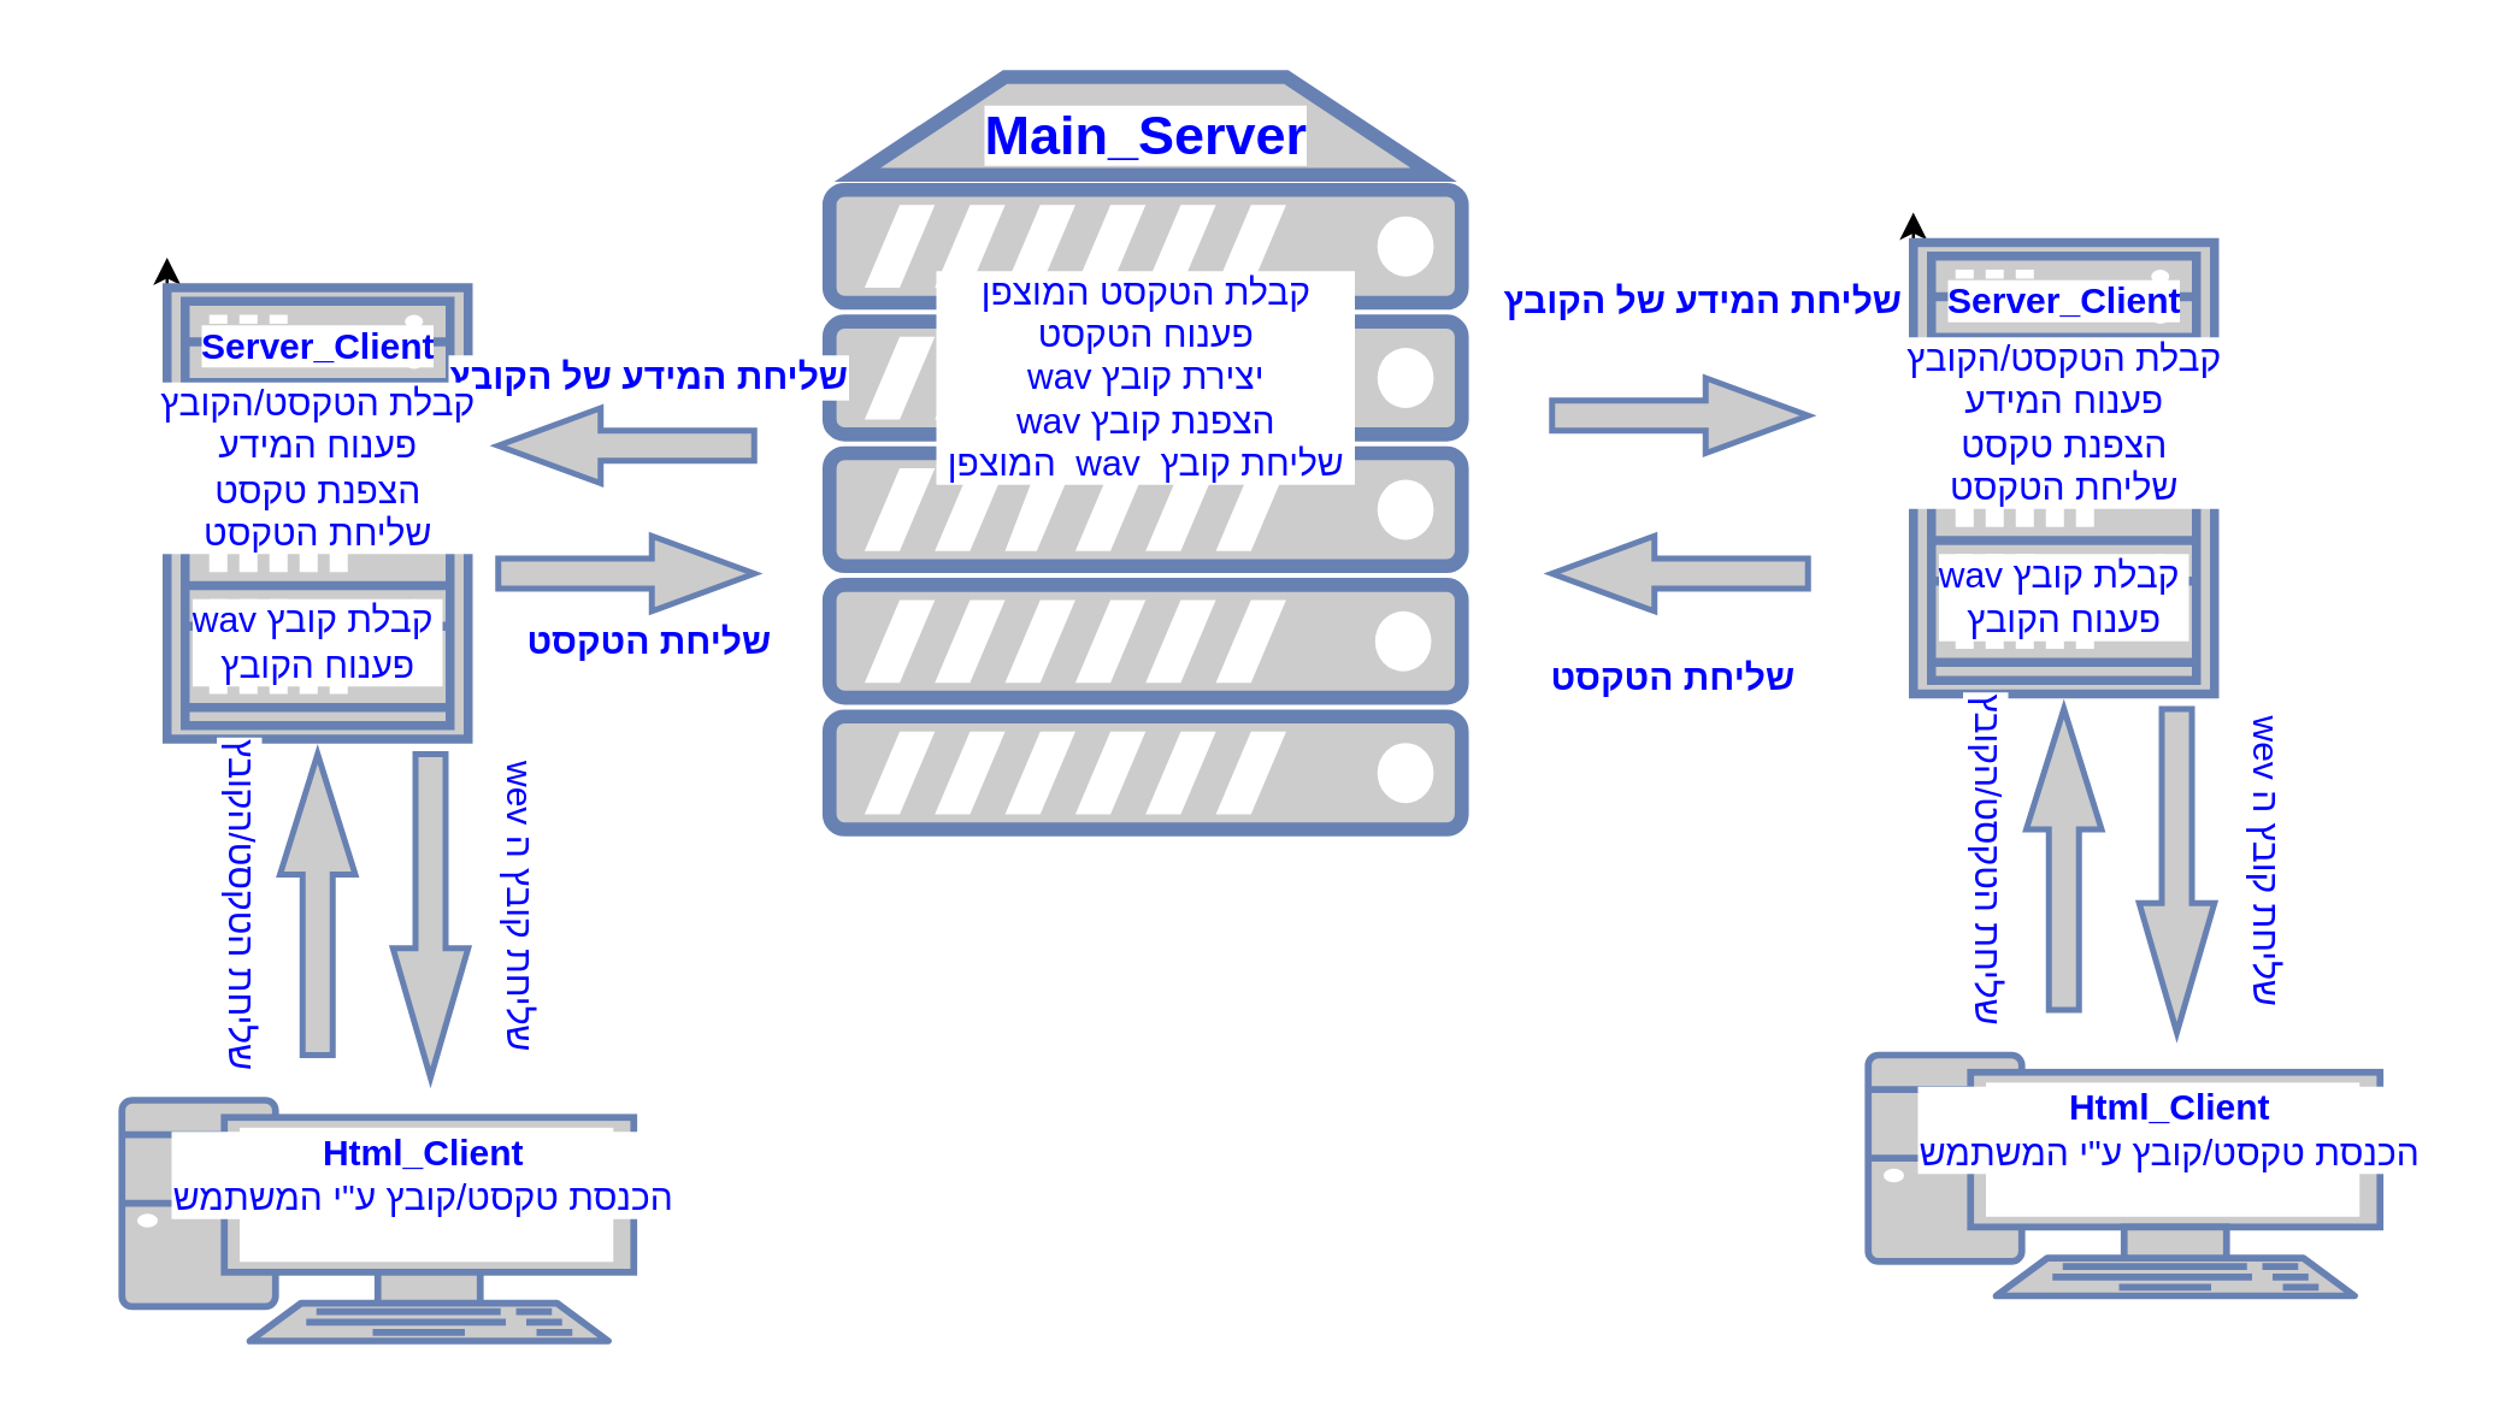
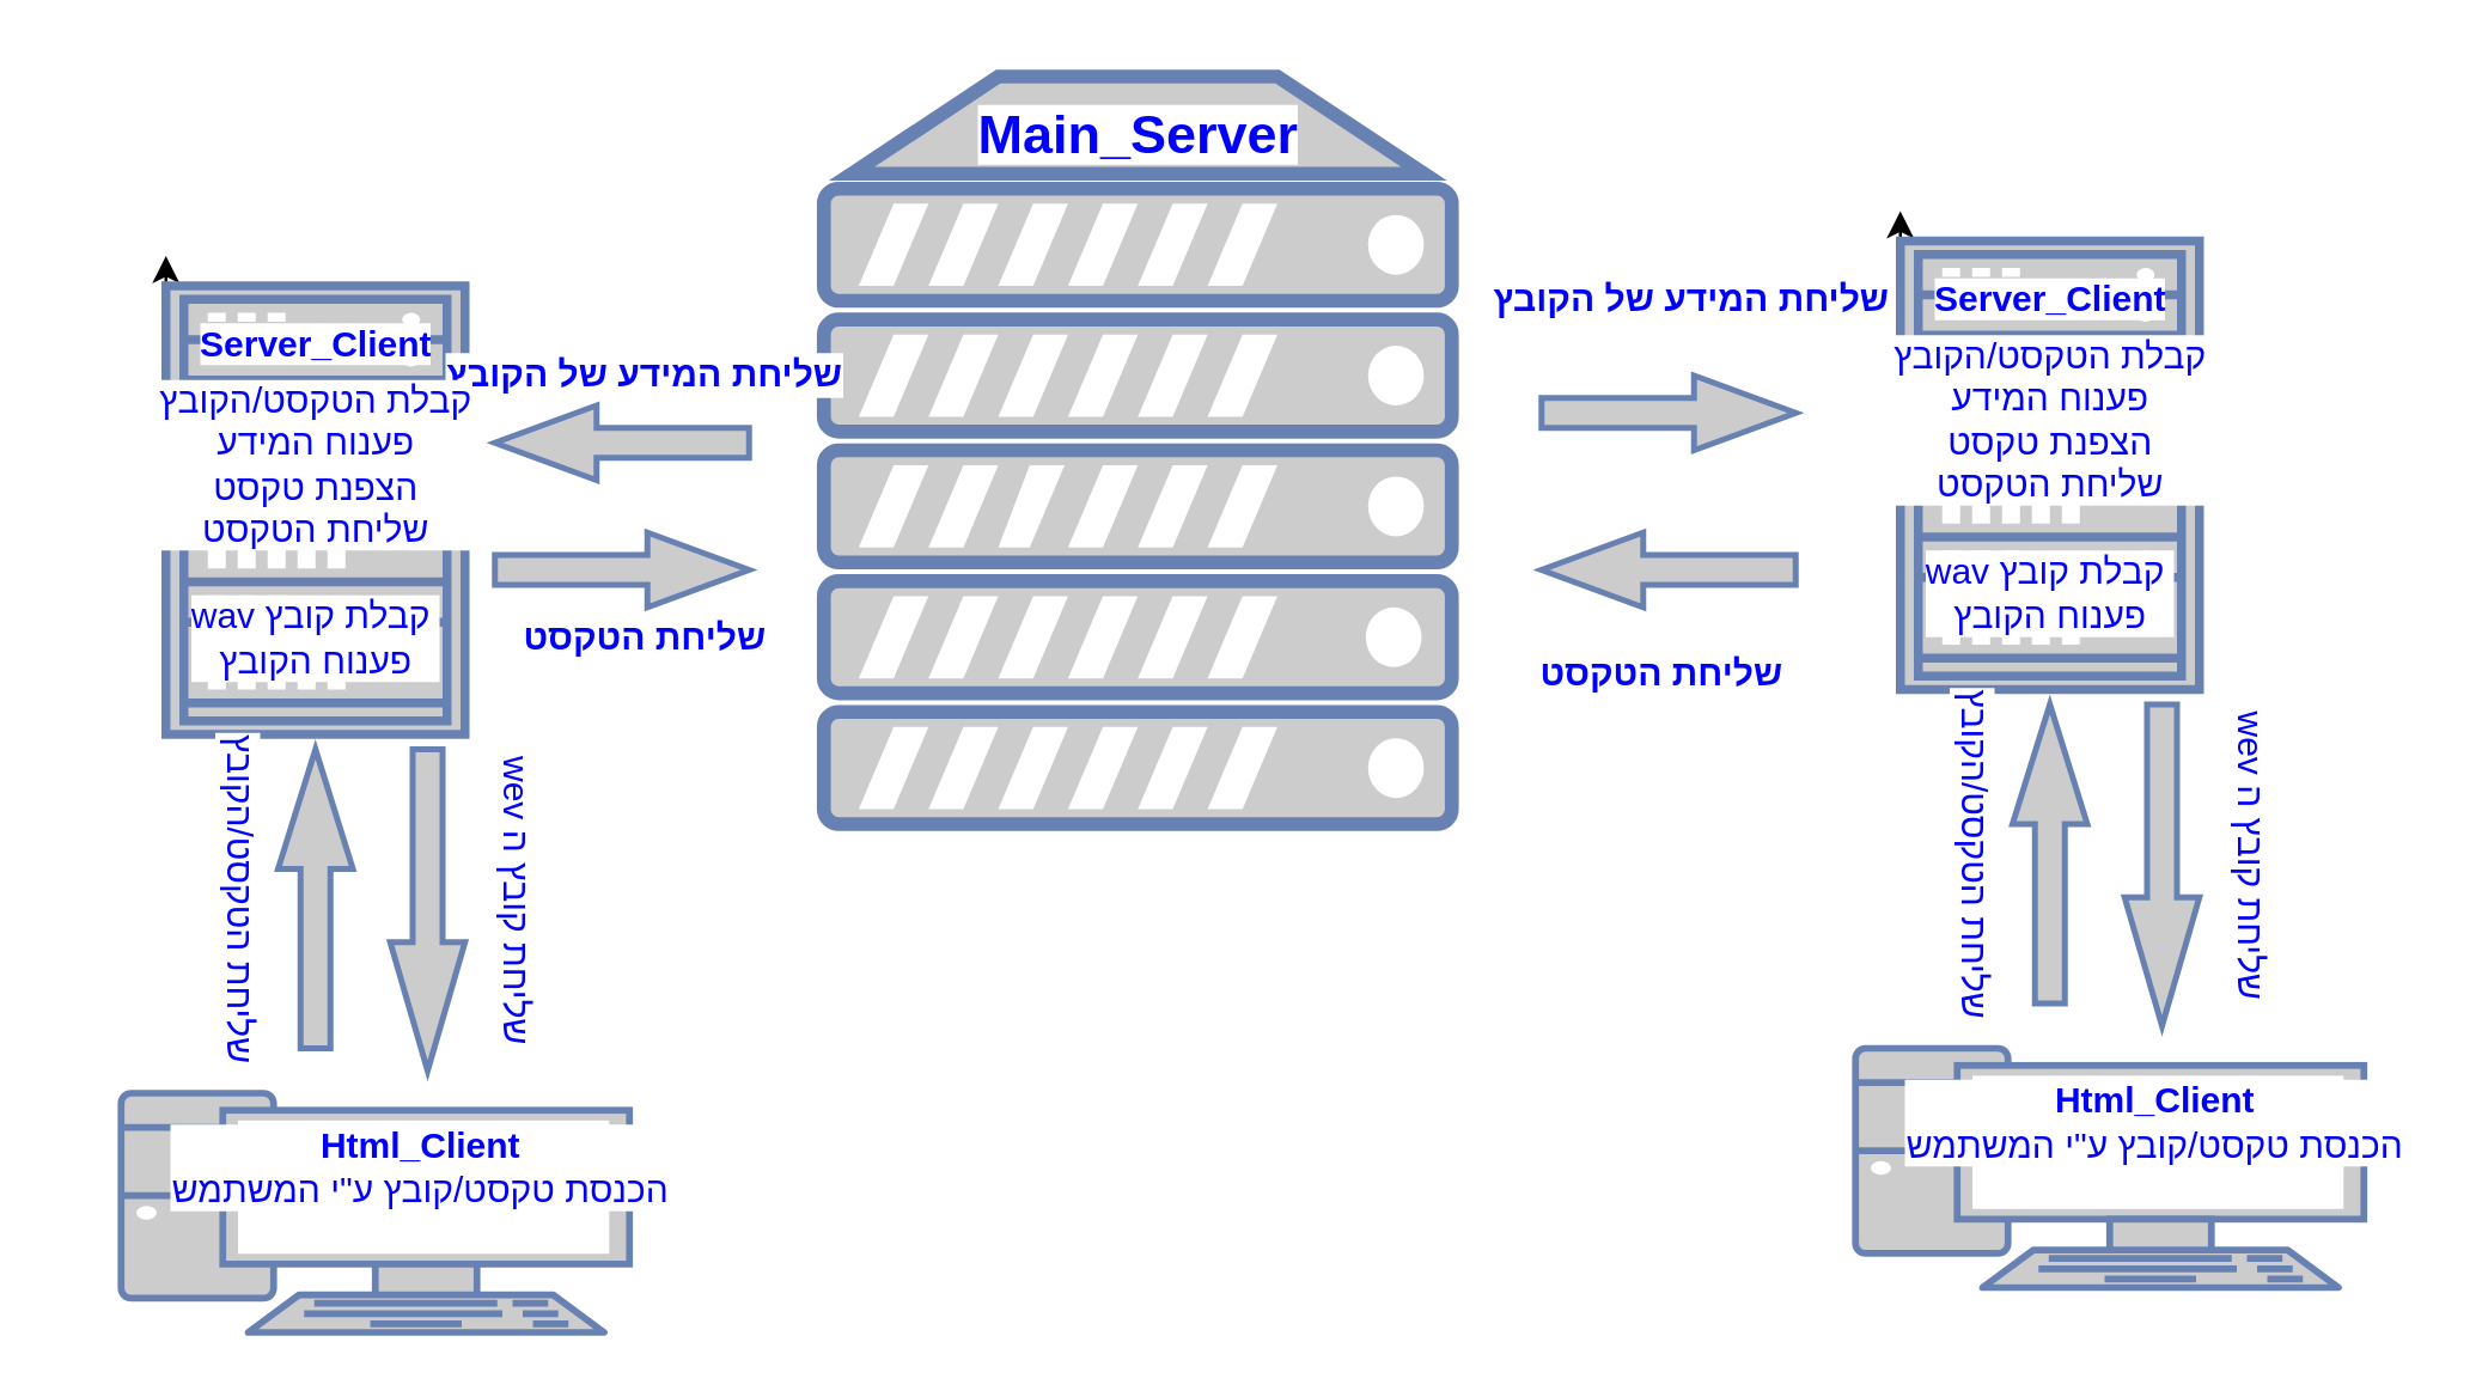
- <mxCell id="12" value="קבלת הטקסט המוצפן&lt;br&gt;פענוח הטקסט&lt;br&gt;&amp;nbsp;wav יצירת קובץ&amp;nbsp;&lt;br&gt;&amp;nbsp;wav הצפנת קובץ&amp;nbsp;&lt;br&gt;&amp;nbsp;המוצפן&amp;nbsp; wav&amp;nbsp; שליחת קובץ&amp;nbsp;&lt;br&gt;" style="text;html=1;resizable=0;autosize=1;align=center;verticalAlign=middle;points=[];fillColor=none;strokeColor=none;rounded=0;labelBackgroundColor=#FFFFFF;fontColor=#0000FF;" parent="1" vertex="1"><mxGeometry x="305" y="85" width="150" height="80" as="geometry" /></mxCell>
